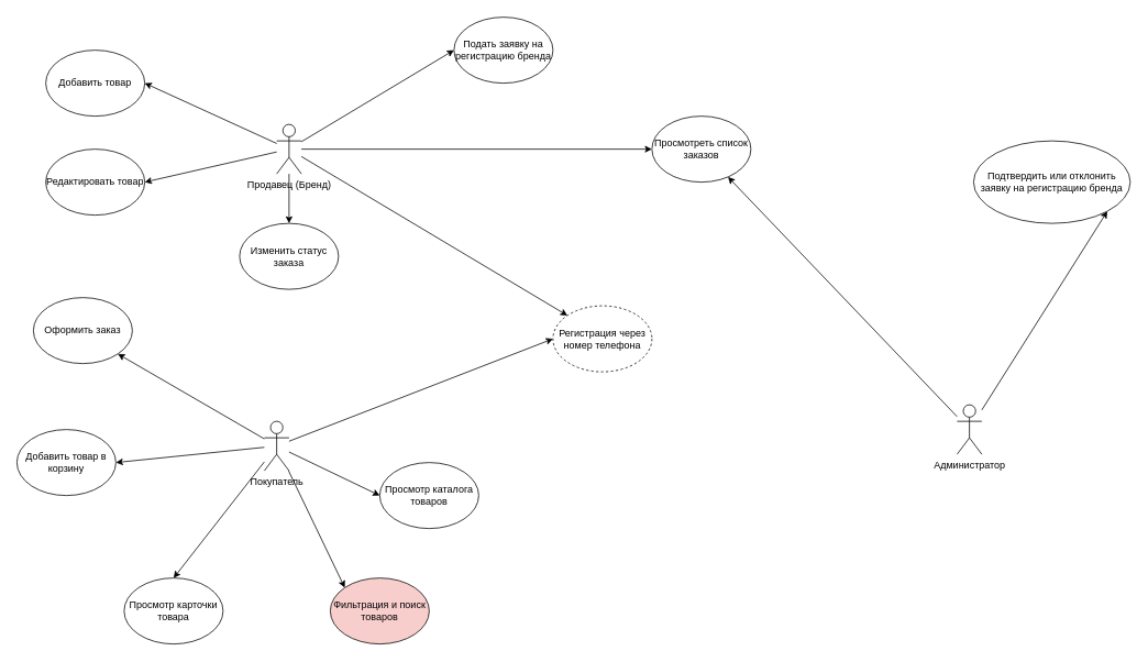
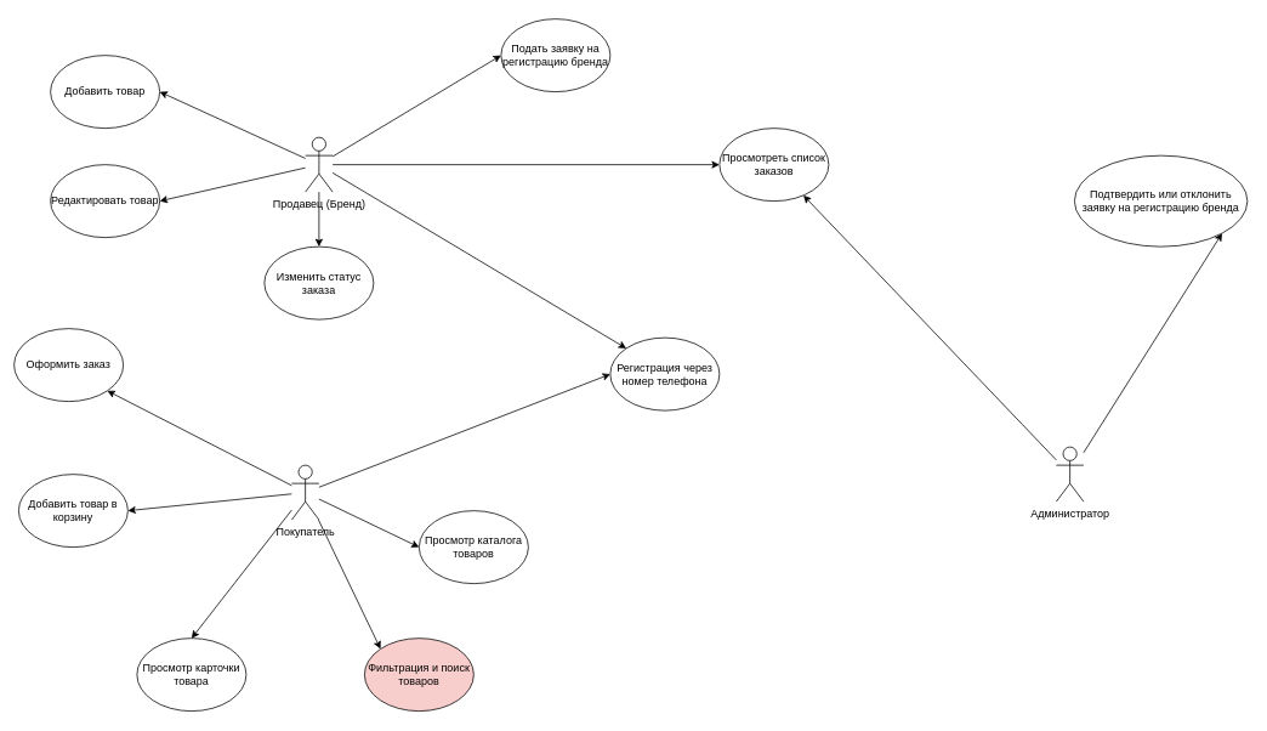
- <mxCell id="28" value="Оформить заказ" style="ellipse;whiteSpace=wrap;html=1;" vertex="1" parent="1"><mxGeometry x="40" y="360" width="120" height="80" as="geometry" /></mxCell>
+ <mxCell id="28" value="Оформить заказ" style="ellipse;whiteSpace=wrap;html=1;" vertex="1" parent="1"><mxGeometry x="15" y="360" width="120" height="80" as="geometry" /></mxCell>
- <mxCell id="19" value="Регистрация через номер телефона" style="ellipse;whiteSpace=wrap;html=1;dashed=1;" vertex="1" parent="1"><mxGeometry x="670" y="370" width="120" height="80" as="geometry" /></mxCell>
+ <mxCell id="19" value="Регистрация через номер телефона" style="ellipse;whiteSpace=wrap;html=1;" vertex="1" parent="1"><mxGeometry x="670" y="370" width="120" height="80" as="geometry" /></mxCell>
